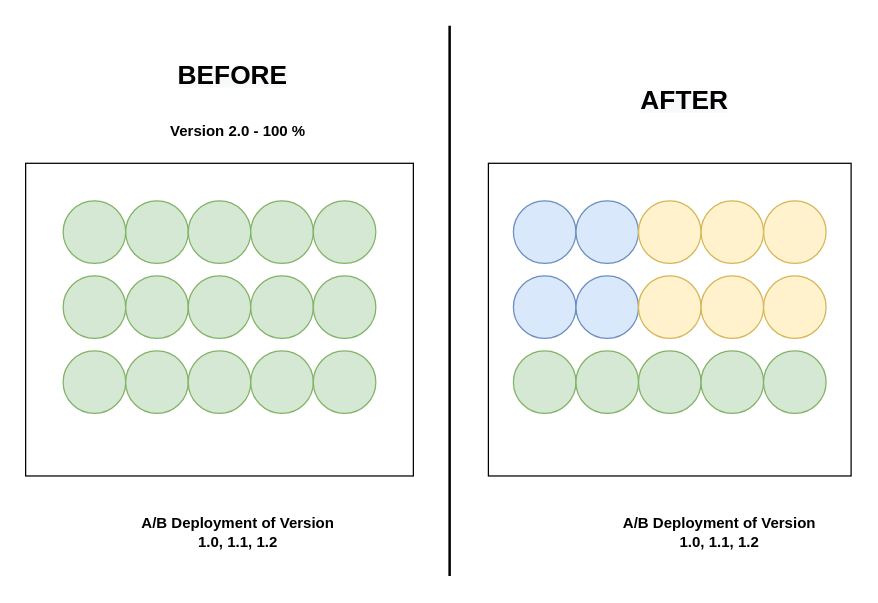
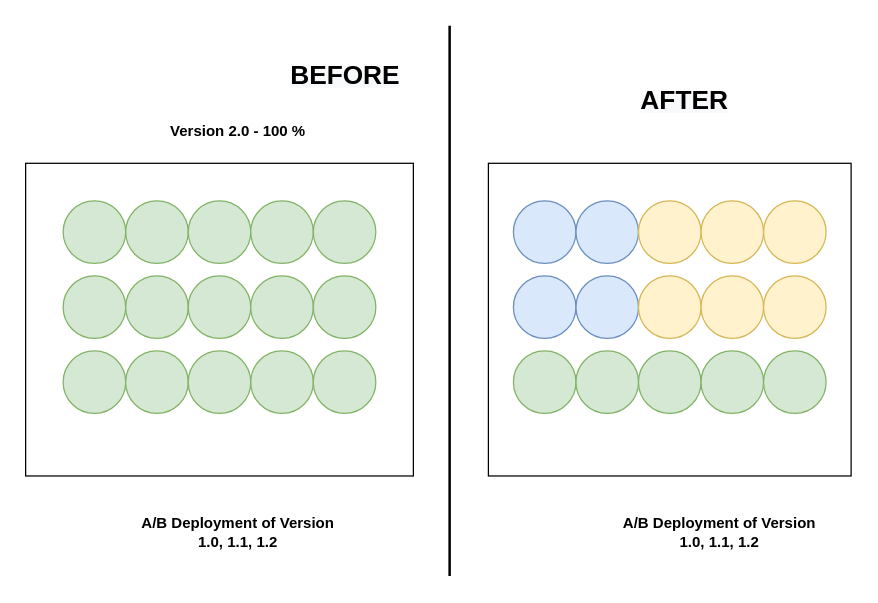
- <mxCell id="36" value="&lt;b style=&quot;color: rgb(0 , 0 , 0) ; font-family: &amp;#34;helvetica&amp;#34; ; font-style: normal ; letter-spacing: normal ; text-align: center ; text-indent: 0px ; text-transform: none ; word-spacing: 0px ; background-color: rgb(248 , 249 , 250)&quot;&gt;&lt;font style=&quot;font-size: 21px&quot;&gt;BEFORE&lt;/font&gt;&lt;/b&gt;" style="text;whiteSpace=wrap;html=1;" vertex="1" parent="1"><mxGeometry x="140" y="40" width="90" height="30" as="geometry" /></mxCell>
+ <mxCell id="36" value="&lt;b style=&quot;color: rgb(0 , 0 , 0) ; font-family: &amp;#34;helvetica&amp;#34; ; font-style: normal ; letter-spacing: normal ; text-align: center ; text-indent: 0px ; text-transform: none ; word-spacing: 0px ; background-color: rgb(248 , 249 , 250)&quot;&gt;&lt;font style=&quot;font-size: 21px&quot;&gt;BEFORE&lt;/font&gt;&lt;/b&gt;" style="text;whiteSpace=wrap;html=1;" vertex="1" parent="1"><mxGeometry x="230" y="40" width="90" height="30" as="geometry" /></mxCell>
